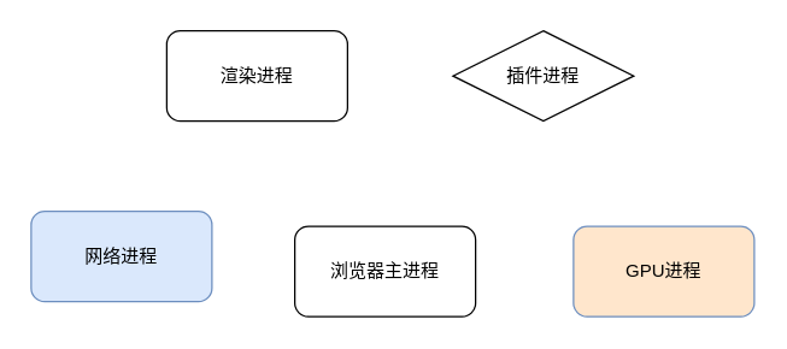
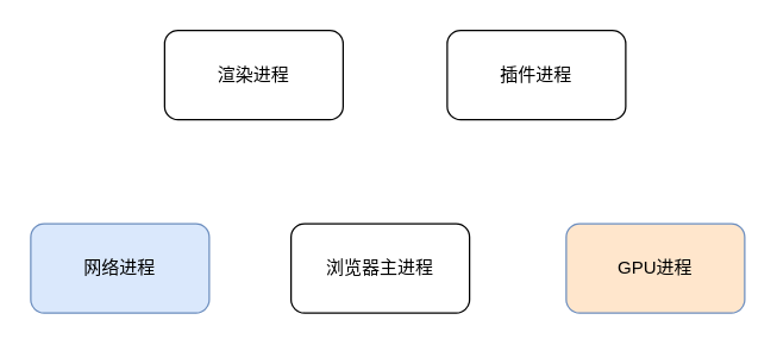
- <mxCell id="5" value="插件进程" style="rhombus;whiteSpace=wrap;html=1;" vertex="1" parent="1"><mxGeometry x="300" y="20" width="120" height="60" as="geometry" /></mxCell>
+ <mxCell id="5" value="插件进程" style="rounded=1;whiteSpace=wrap;html=1;" vertex="1" parent="1"><mxGeometry x="300" y="20" width="120" height="60" as="geometry" /></mxCell>
- <mxCell id="4" value="网络进程" style="rounded=1;whiteSpace=wrap;html=1;fillColor=#dae8fc;strokeColor=#6c8ebf;" vertex="1" parent="1"><mxGeometry x="20" y="140" width="120" height="60" as="geometry" /></mxCell>
+ <mxCell id="4" value="网络进程" style="rounded=1;whiteSpace=wrap;html=1;fillColor=#dae8fc;strokeColor=#6c8ebf;" vertex="1" parent="1"><mxGeometry x="20" y="150" width="120" height="60" as="geometry" /></mxCell>
